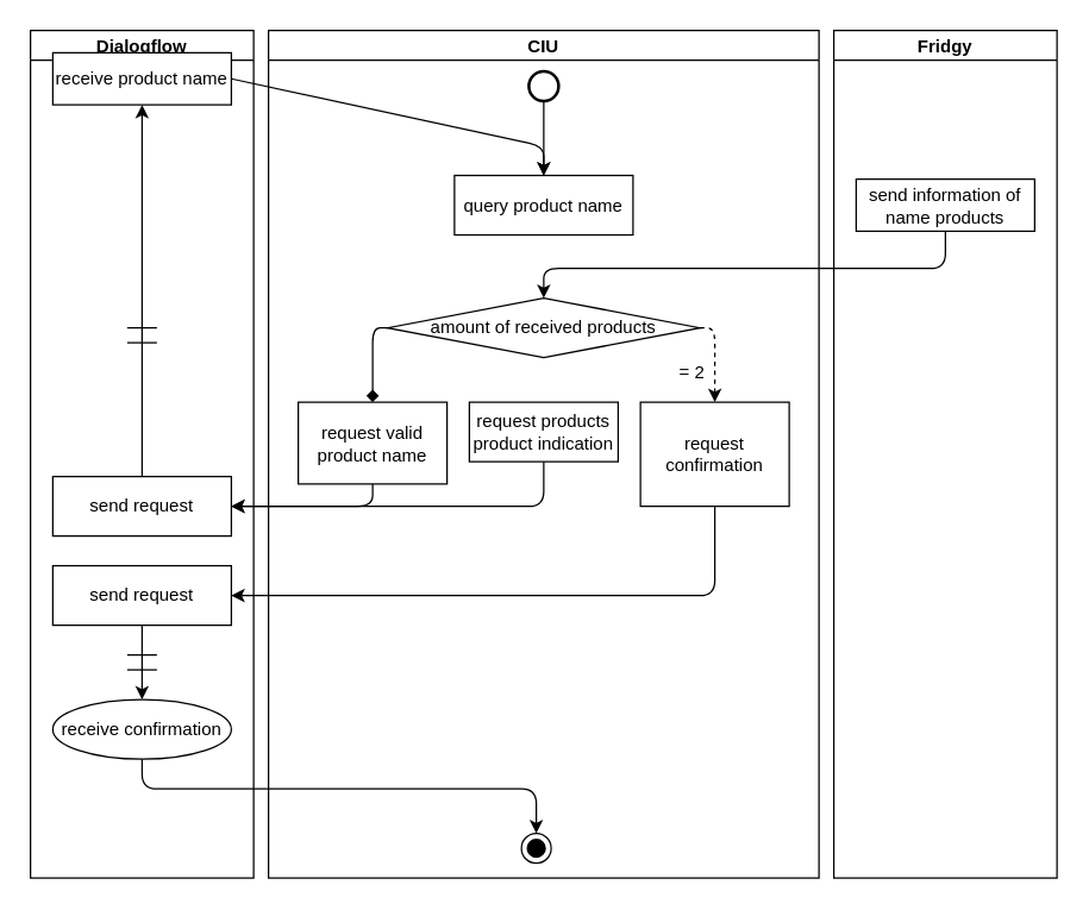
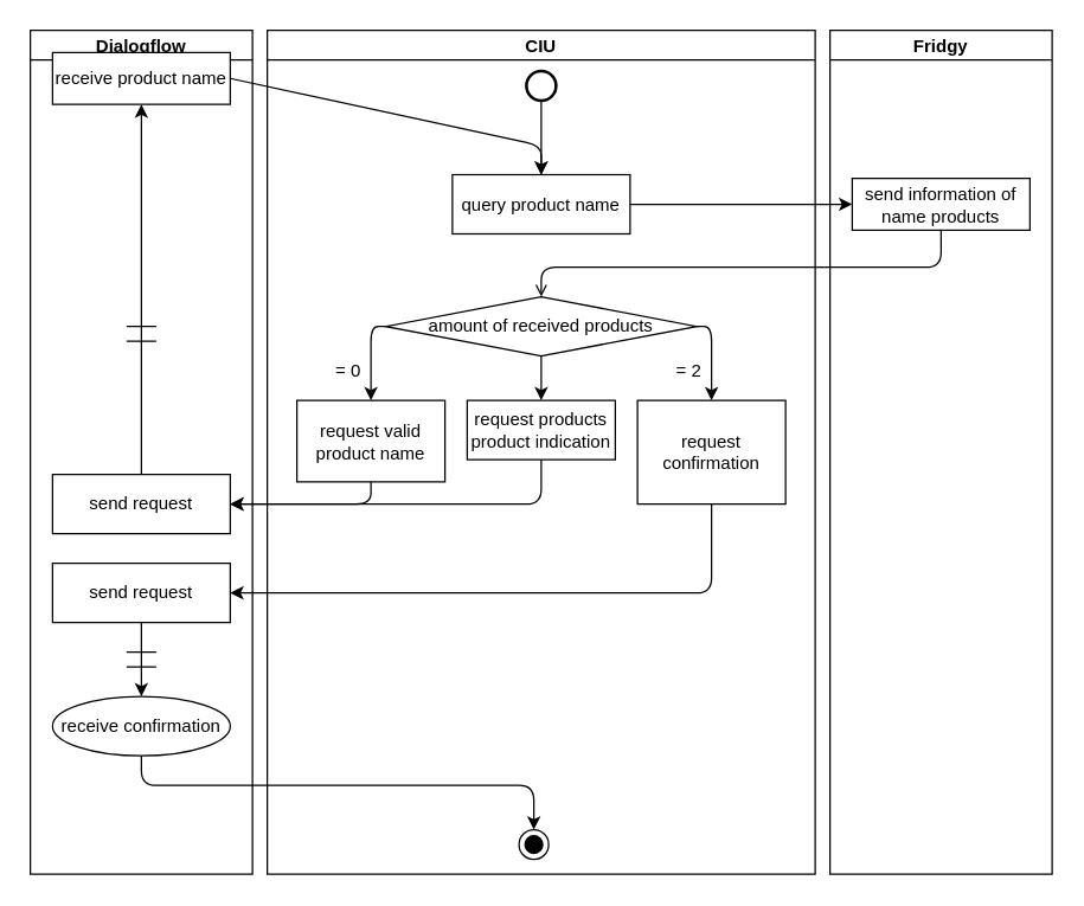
+ <mxCell id="18" value="" style="endArrow=classic;html=1;exitX=1;exitY=0.5;exitDx=0;exitDy=0;entryX=0;entryY=0.5;entryDx=0;entryDy=0;" edge="1" parent="1" source="3" target="17"><mxGeometry width="50" height="50" relative="1" as="geometry"><mxPoint x="305" y="217.5" as="sourcePoint" /><mxPoint x="487.5" y="135" as="targetPoint" /></mxGeometry></mxCell>
- <mxCell id="31" value="" style="endArrow=classic;html=1;exitX=0.5;exitY=1;exitDx=0;exitDy=0;entryX=0.5;entryY=0;entryDx=0;entryDy=0;" edge="1" parent="1" source="17" target="4"><mxGeometry width="50" height="50" relative="1" as="geometry"><mxPoint x="387.5" y="175" as="sourcePoint" /><mxPoint x="497.5" y="175" as="targetPoint" /><Array as="points"><mxPoint x="635" y="180" /><mxPoint x="365" y="180" /></Array></mxGeometry></mxCell>
+ <mxCell id="31" value="" style="endArrow=open;html=1;exitX=0.5;exitY=1;exitDx=0;exitDy=0;entryX=0.5;entryY=0;entryDx=0;entryDy=0;" edge="1" parent="1" source="17" target="4"><mxGeometry width="50" height="50" relative="1" as="geometry"><mxPoint x="387.5" y="175" as="sourcePoint" /><mxPoint x="497.5" y="175" as="targetPoint" /><Array as="points"><mxPoint x="635" y="180" /><mxPoint x="365" y="180" /></Array></mxGeometry></mxCell>
- <mxCell id="10" value="" style="endArrow=classic;html=1;exitX=1;exitY=0.5;exitDx=0;exitDy=0;entryX=0.5;entryY=0;entryDx=0;entryDy=0;dashed=1;" edge="1" parent="2" source="4" target="9"><mxGeometry width="50" height="50" relative="1" as="geometry"><mxPoint x="187.5" y="257.5" as="sourcePoint" /><mxPoint x="280" y="297.5" as="targetPoint" /><Array as="points"><mxPoint x="300" y="200" /></Array></mxGeometry></mxCell>
+ <mxCell id="10" value="" style="endArrow=classic;html=1;exitX=1;exitY=0.5;exitDx=0;exitDy=0;entryX=0.5;entryY=0;entryDx=0;entryDy=0;" edge="1" parent="2" source="4" target="9"><mxGeometry width="50" height="50" relative="1" as="geometry"><mxPoint x="187.5" y="257.5" as="sourcePoint" /><mxPoint x="280" y="297.5" as="targetPoint" /><Array as="points"><mxPoint x="300" y="200" /></Array></mxGeometry></mxCell>
+ <mxCell id="5" value="= 0" style="text;html=1;strokeColor=none;fillColor=none;align=center;verticalAlign=middle;whiteSpace=wrap;rounded=0;" vertex="1" parent="2"><mxGeometry x="40" y="220" width="30" height="20" as="geometry" /></mxCell>
+ <mxCell id="11" value="" style="endArrow=classic;html=1;exitX=0.5;exitY=1;exitDx=0;exitDy=0;entryX=0.5;entryY=0;entryDx=0;entryDy=0;" edge="1" parent="2" source="4" target="8"><mxGeometry width="50" height="50" relative="1" as="geometry"><mxPoint x="85" y="237.5" as="sourcePoint" /><mxPoint x="178" y="307.5" as="targetPoint" /></mxGeometry></mxCell>
- <mxCell id="12" value="" style="endArrow=diamond;html=1;entryX=0.5;entryY=0;entryDx=0;entryDy=0;exitX=0;exitY=0.5;exitDx=0;exitDy=0;" edge="1" parent="2" source="4" target="7"><mxGeometry width="50" height="50" relative="1" as="geometry"><mxPoint x="70" y="217.5" as="sourcePoint" /><mxPoint x="75" y="297.5" as="targetPoint" /><Array as="points"><mxPoint x="70" y="200" /></Array></mxGeometry></mxCell>
+ <mxCell id="12" value="" style="endArrow=classic;html=1;entryX=0.5;entryY=0;entryDx=0;entryDy=0;exitX=0;exitY=0.5;exitDx=0;exitDy=0;" edge="1" parent="2" source="4" target="7"><mxGeometry width="50" height="50" relative="1" as="geometry"><mxPoint x="70" y="217.5" as="sourcePoint" /><mxPoint x="75" y="297.5" as="targetPoint" /><Array as="points"><mxPoint x="70" y="200" /></Array></mxGeometry></mxCell>
